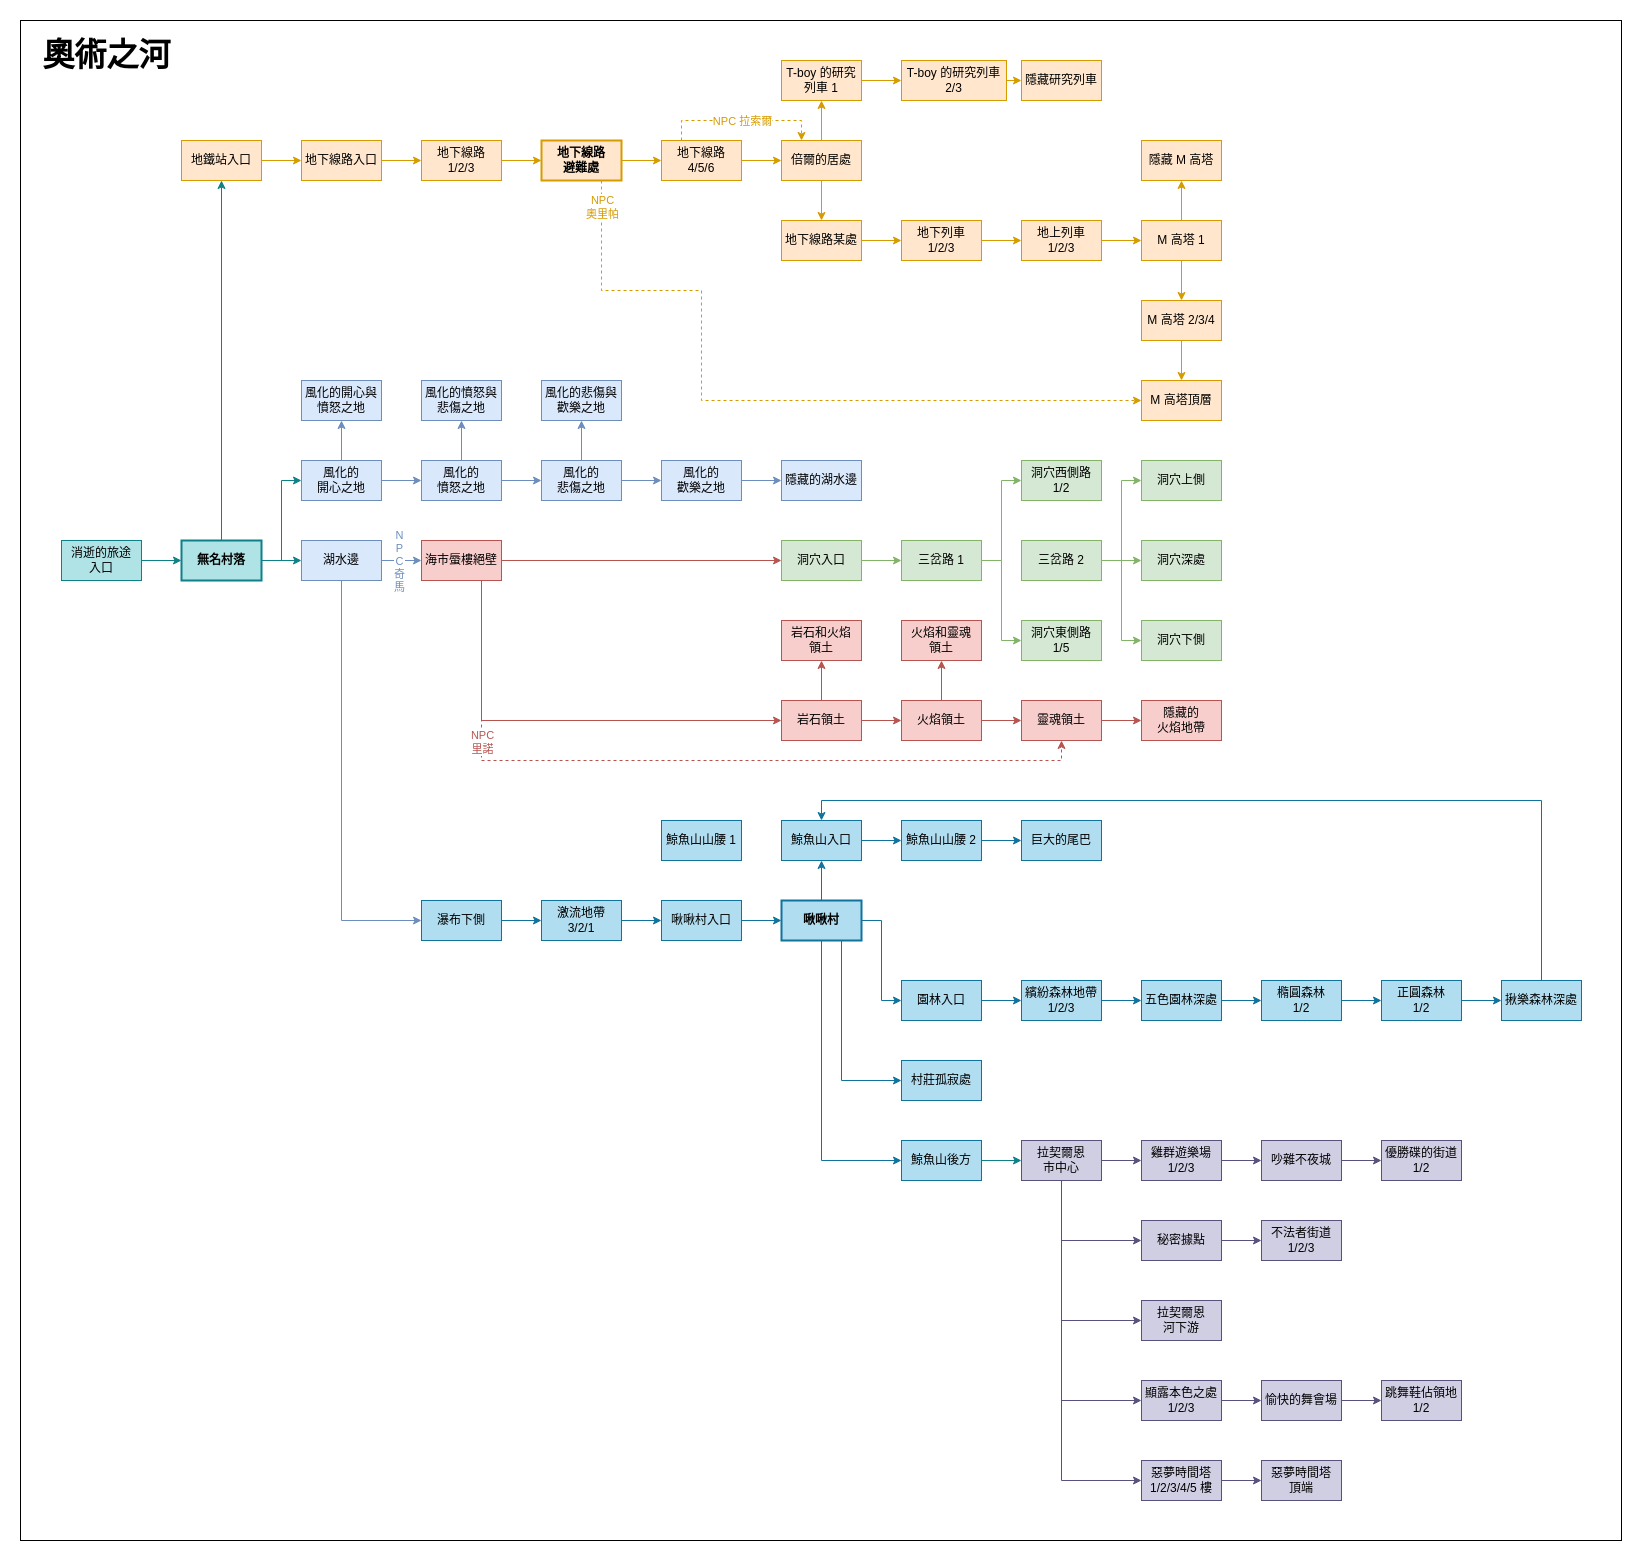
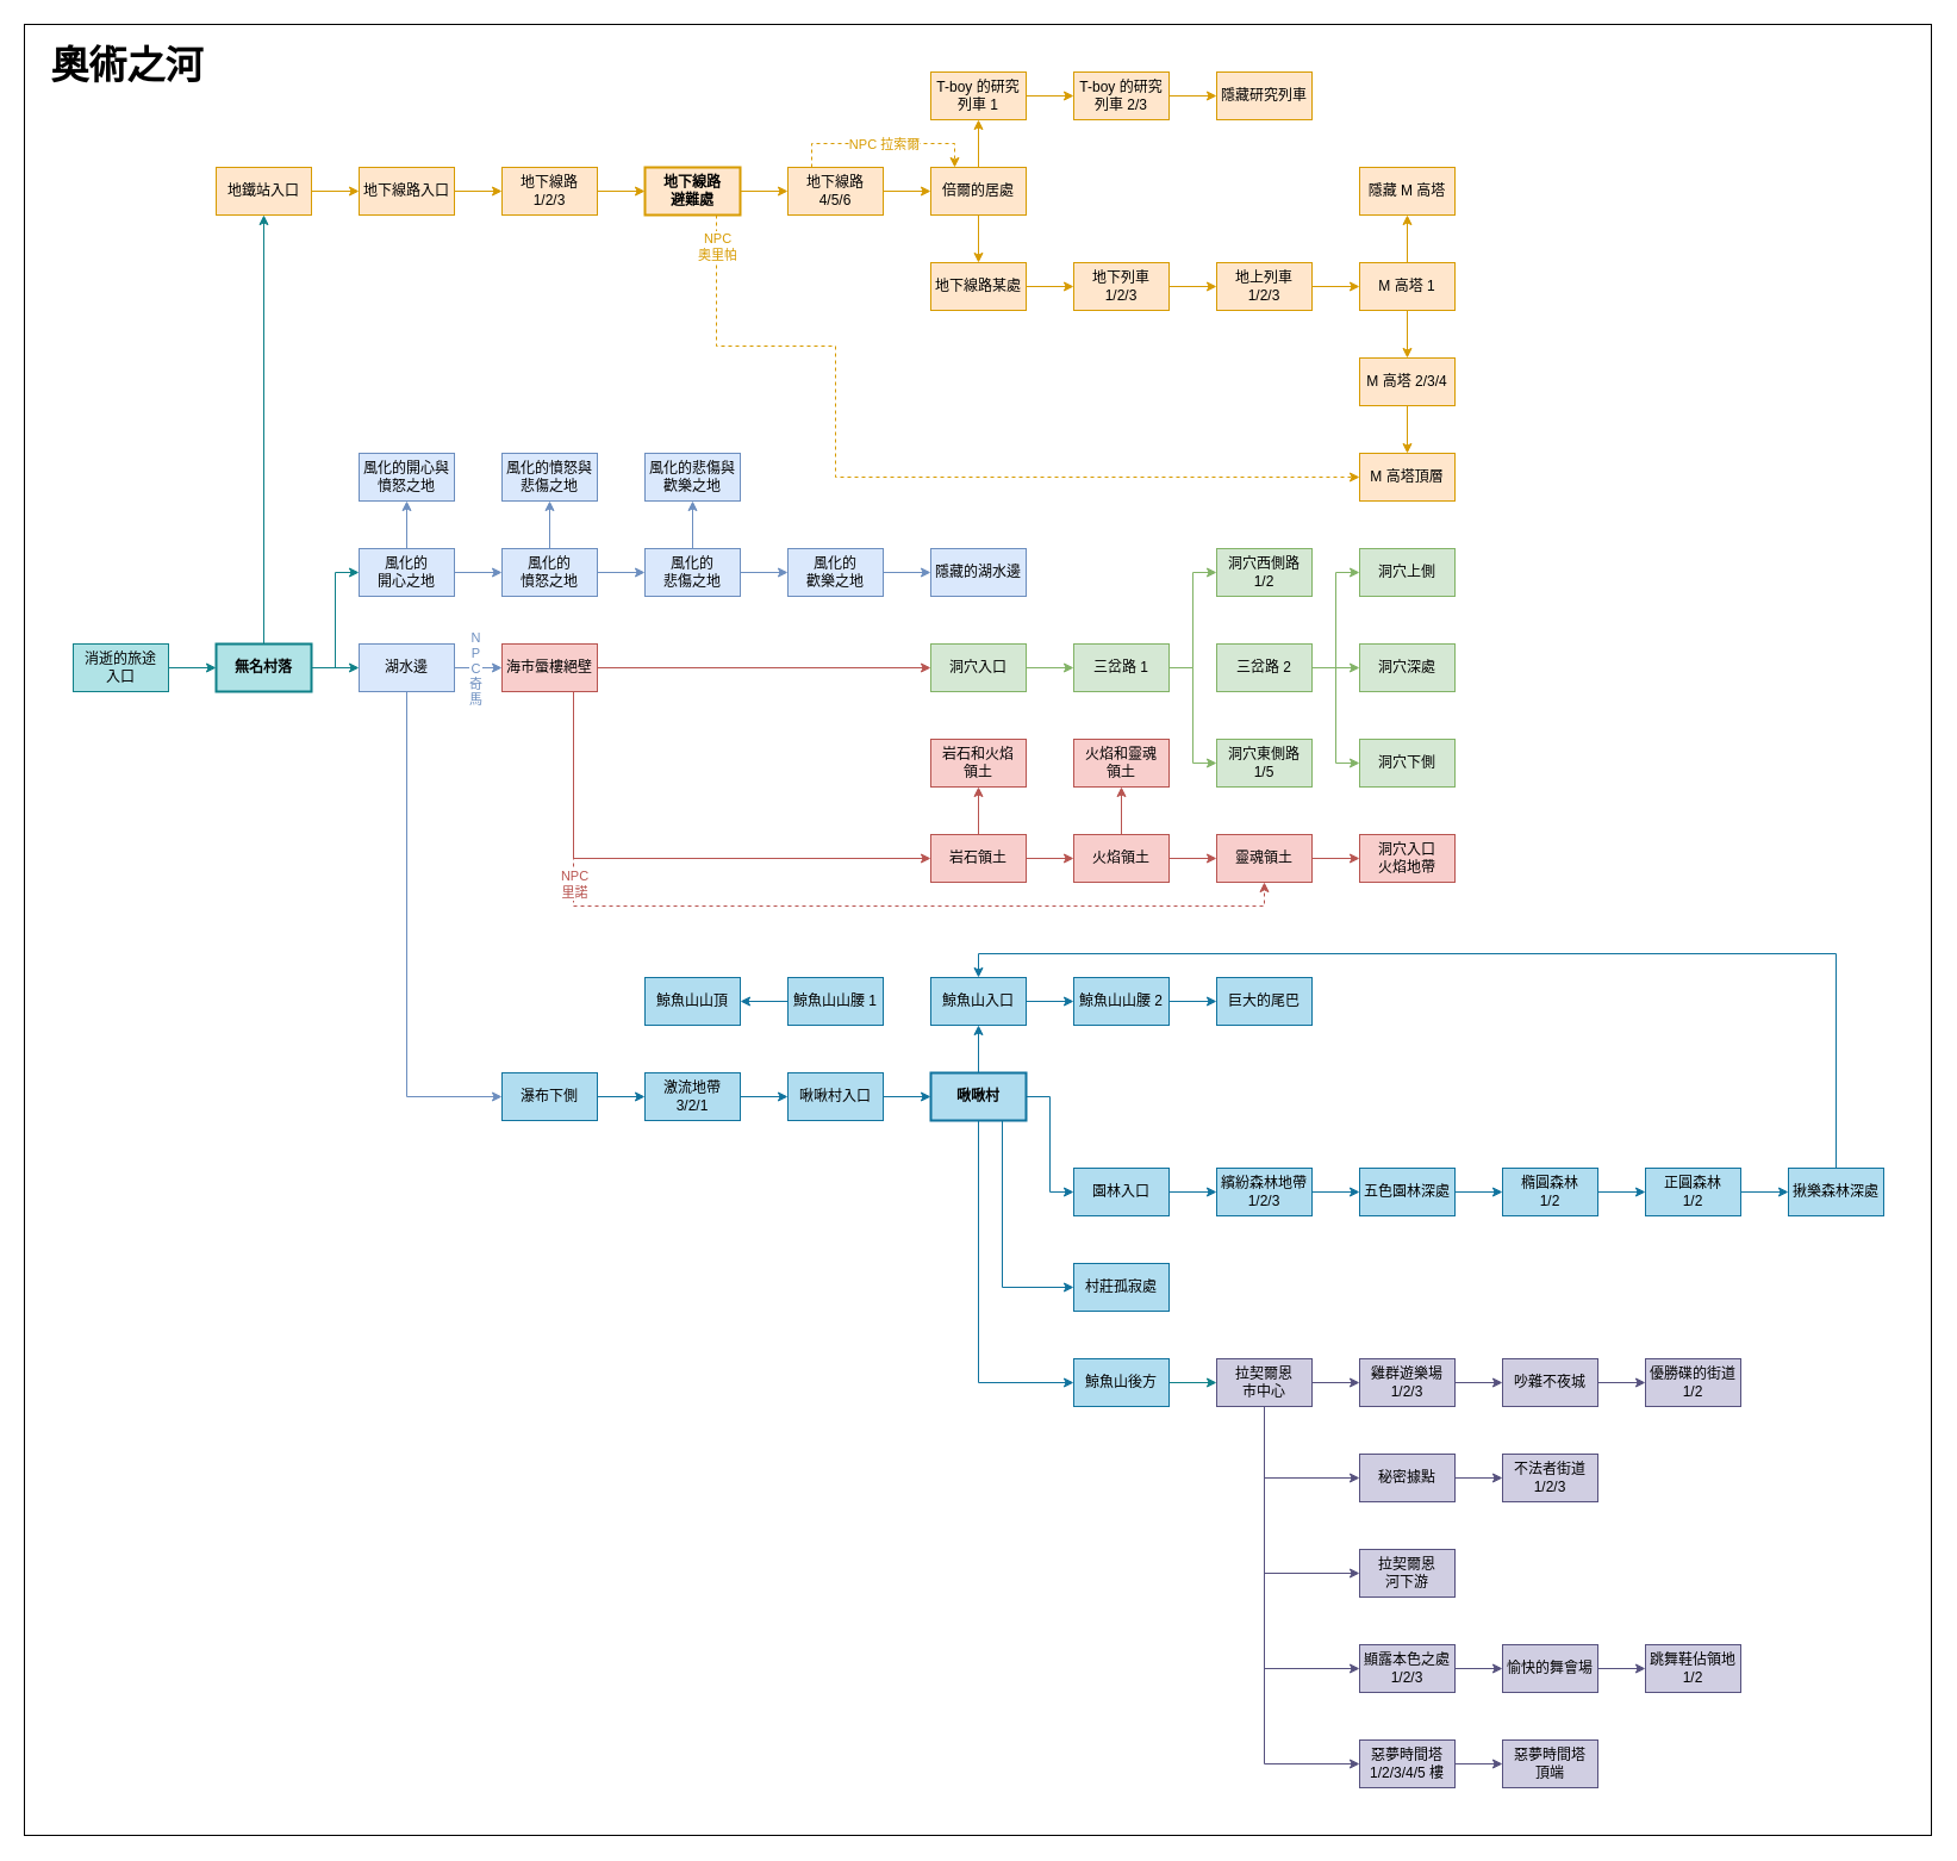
- <mxCell id="42" value="T-boy 的研究列車 2/3" style="rounded=0;whiteSpace=wrap;html=1;fillColor=#ffe6cc;strokeColor=#d79b00;" parent="1" vertex="1"><mxGeometry x="901" y="60" width="105" height="40" as="geometry" /></mxCell>
+ <mxCell id="42" value="T-boy 的研究列車 2/3" style="rounded=0;whiteSpace=wrap;html=1;fillColor=#ffe6cc;strokeColor=#d79b00;" parent="1" vertex="1"><mxGeometry x="901" y="60" width="80" height="40" as="geometry" /></mxCell>
- <mxCell id="92" value="隱藏的&lt;br&gt;火焰地帶" style="rounded=0;whiteSpace=wrap;html=1;fillColor=#f8cecc;strokeColor=#b85450;" parent="1" vertex="1"><mxGeometry x="1141" y="700" width="80" height="40" as="geometry" /></mxCell>
+ <mxCell id="92" value="洞穴入口&lt;br&gt;火焰地帶" style="rounded=0;whiteSpace=wrap;html=1;fillColor=#f8cecc;strokeColor=#b85450;" parent="1" vertex="1"><mxGeometry x="1141" y="700" width="80" height="40" as="geometry" /></mxCell>
+ <mxCell id="119" value="鯨魚山山頂" style="rounded=0;whiteSpace=wrap;html=1;fillColor=#b1ddf0;strokeColor=#10739e;" parent="1" vertex="1"><mxGeometry x="541" y="820" width="80" height="40" as="geometry" /></mxCell>
+ <mxCell id="117" style="edgeStyle=orthogonalEdgeStyle;rounded=0;orthogonalLoop=1;jettySize=auto;html=1;exitX=0;exitY=0.5;exitDx=0;exitDy=0;entryX=1;entryY=0.5;entryDx=0;entryDy=0;fillColor=#b1ddf0;strokeColor=#10739e;" parent="1" source="118" target="119" edge="1"><mxGeometry relative="1" as="geometry" /></mxCell>
